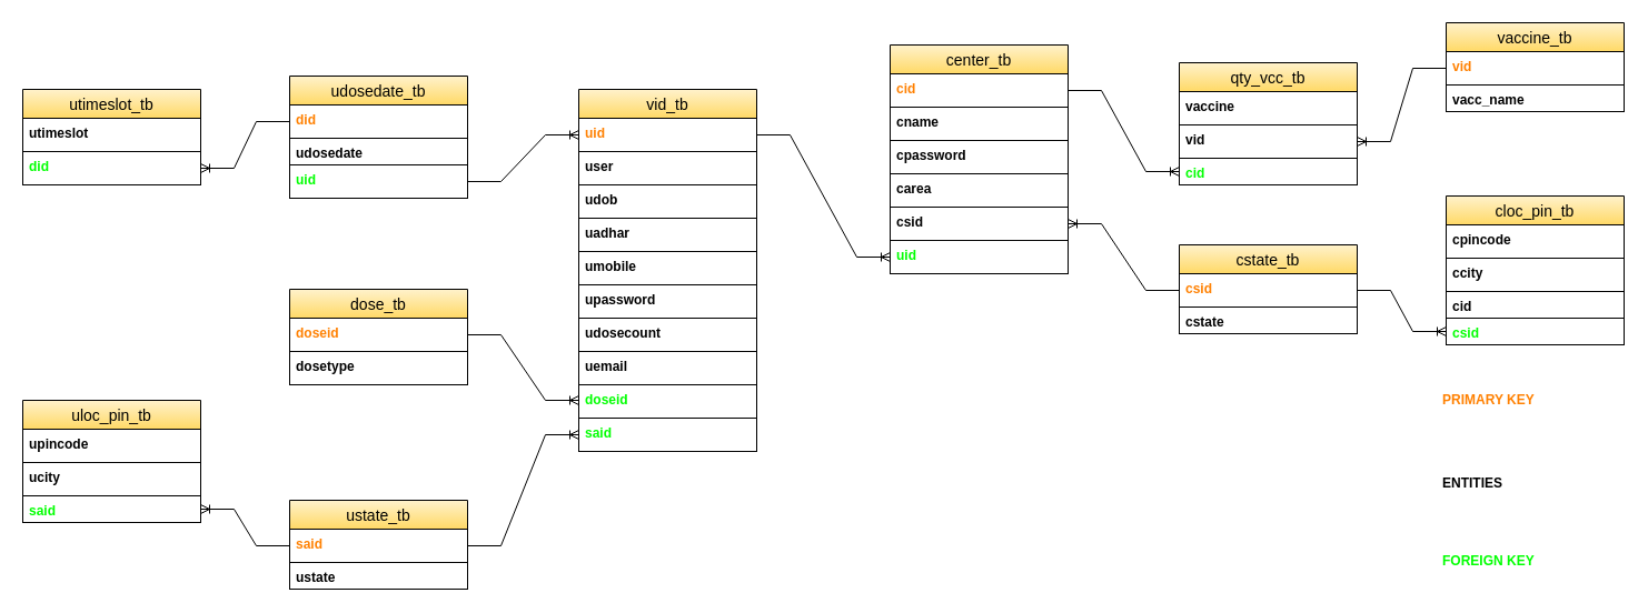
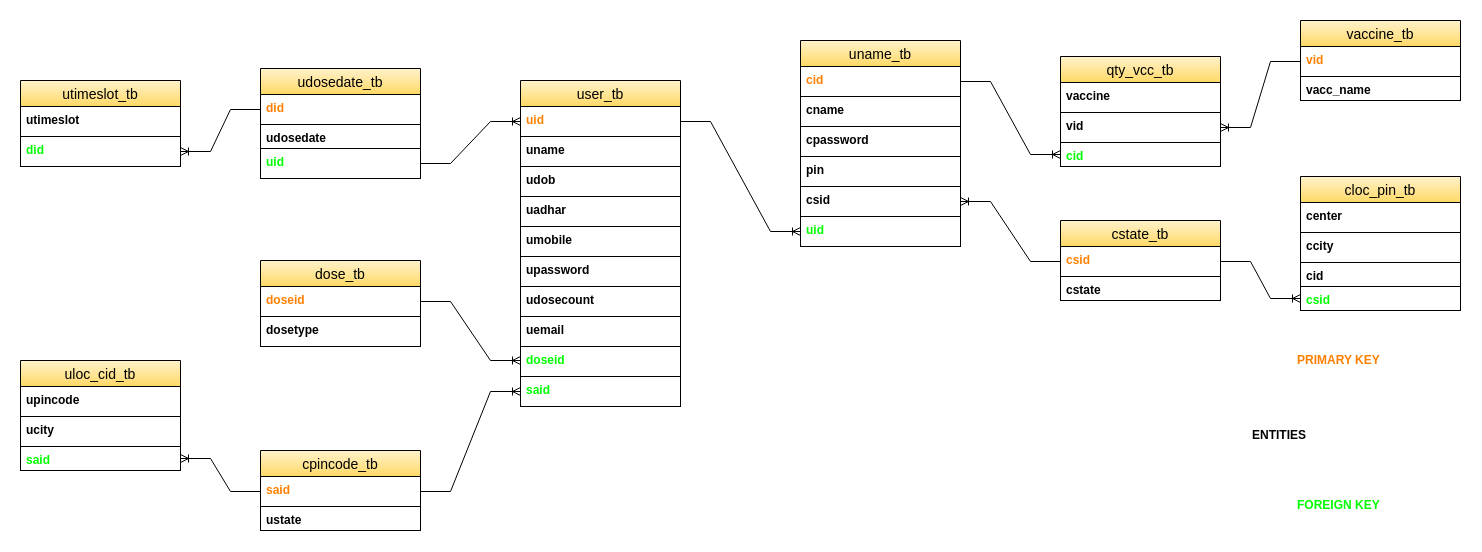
- <mxCell id="39" value="center_tb" style="swimlane;fontStyle=0;childLayout=stackLayout;horizontal=1;startSize=26;horizontalStack=0;resizeParent=1;resizeParentMax=0;resizeLast=0;collapsible=1;marginBottom=0;align=center;fontSize=14;fillColor=#fff2cc;gradientColor=#ffd966;strokeColor=#000000;fontColor=#000000;labelBackgroundColor=none;" parent="1" vertex="1"><mxGeometry x="800" y="40" width="160" height="206" as="geometry"><mxRectangle x="340" y="260" width="90" height="30" as="alternateBounds" /></mxGeometry></mxCell>
+ <mxCell id="39" value="uname_tb" style="swimlane;fontStyle=0;childLayout=stackLayout;horizontal=1;startSize=26;horizontalStack=0;resizeParent=1;resizeParentMax=0;resizeLast=0;collapsible=1;marginBottom=0;align=center;fontSize=14;fillColor=#fff2cc;gradientColor=#ffd966;strokeColor=#000000;fontColor=#000000;labelBackgroundColor=none;" parent="1" vertex="1"><mxGeometry x="800" y="40" width="160" height="206" as="geometry"><mxRectangle x="340" y="260" width="90" height="30" as="alternateBounds" /></mxGeometry></mxCell>
- <mxCell id="5" value="vid_tb" style="swimlane;fontStyle=0;childLayout=stackLayout;horizontal=1;startSize=26;horizontalStack=0;resizeParent=1;resizeParentMax=0;resizeLast=0;collapsible=1;marginBottom=0;align=center;fontSize=14;fillColor=#fff2cc;gradientColor=#ffd966;strokeColor=#000000;fontColor=#000000;labelBackgroundColor=none;" parent="1" vertex="1"><mxGeometry x="520" y="80" width="160" height="326" as="geometry"><mxRectangle x="340" y="260" width="90" height="30" as="alternateBounds" /></mxGeometry></mxCell>
+ <mxCell id="5" value="user_tb" style="swimlane;fontStyle=0;childLayout=stackLayout;horizontal=1;startSize=26;horizontalStack=0;resizeParent=1;resizeParentMax=0;resizeLast=0;collapsible=1;marginBottom=0;align=center;fontSize=14;fillColor=#fff2cc;gradientColor=#ffd966;strokeColor=#000000;fontColor=#000000;labelBackgroundColor=none;" parent="1" vertex="1"><mxGeometry x="520" y="80" width="160" height="326" as="geometry"><mxRectangle x="340" y="260" width="90" height="30" as="alternateBounds" /></mxGeometry></mxCell>
- <mxCell id="7" value="user" style="text;strokeColor=#000000;fillColor=none;spacingLeft=4;spacingRight=4;overflow=hidden;rotatable=0;points=[[0,0.5],[1,0.5]];portConstraint=eastwest;fontSize=12;fontStyle=1;fontColor=#000000;labelBackgroundColor=none;" parent="5" vertex="1"><mxGeometry y="56" width="160" height="30" as="geometry" /></mxCell>
+ <mxCell id="7" value="uname" style="text;strokeColor=#000000;fillColor=none;spacingLeft=4;spacingRight=4;overflow=hidden;rotatable=0;points=[[0,0.5],[1,0.5]];portConstraint=eastwest;fontSize=12;fontStyle=1;fontColor=#000000;labelBackgroundColor=none;" parent="5" vertex="1"><mxGeometry y="56" width="160" height="30" as="geometry" /></mxCell>
- <mxCell id="43" value="carea" style="text;strokeColor=#000000;fillColor=none;spacingLeft=4;spacingRight=4;overflow=hidden;rotatable=0;points=[[0,0.5],[1,0.5]];portConstraint=eastwest;fontSize=12;fontStyle=1;fontColor=#000000;labelBackgroundColor=none;" parent="39" vertex="1"><mxGeometry y="116" width="160" height="30" as="geometry" /></mxCell>
+ <mxCell id="43" value="pin" style="text;strokeColor=#000000;fillColor=none;spacingLeft=4;spacingRight=4;overflow=hidden;rotatable=0;points=[[0,0.5],[1,0.5]];portConstraint=eastwest;fontSize=12;fontStyle=1;fontColor=#000000;labelBackgroundColor=none;" parent="39" vertex="1"><mxGeometry y="116" width="160" height="30" as="geometry" /></mxCell>
- <mxCell id="35" value="cpincode" style="text;strokeColor=#000000;fillColor=none;spacingLeft=4;spacingRight=4;overflow=hidden;rotatable=0;points=[[0,0.5],[1,0.5]];portConstraint=eastwest;fontSize=12;fontStyle=1;fontColor=#000000;labelBackgroundColor=none;" parent="34" vertex="1"><mxGeometry y="26" width="160" height="30" as="geometry" /></mxCell>
+ <mxCell id="35" value="center" style="text;strokeColor=#000000;fillColor=none;spacingLeft=4;spacingRight=4;overflow=hidden;rotatable=0;points=[[0,0.5],[1,0.5]];portConstraint=eastwest;fontSize=12;fontStyle=1;fontColor=#000000;labelBackgroundColor=none;" parent="34" vertex="1"><mxGeometry y="26" width="160" height="30" as="geometry" /></mxCell>
- <mxCell id="27" value="uloc_pin_tb" style="swimlane;fontStyle=0;childLayout=stackLayout;horizontal=1;startSize=26;horizontalStack=0;resizeParent=1;resizeParentMax=0;resizeLast=0;collapsible=1;marginBottom=0;align=center;fontSize=14;fillColor=#fff2cc;gradientColor=#ffd966;strokeColor=#000000;fontColor=#000000;labelBackgroundColor=none;" parent="1" vertex="1"><mxGeometry y="360" width="160" height="110" as="geometry" x="20"><mxRectangle x="340" y="260" width="90" height="30" as="alternateBounds" /></mxGeometry></mxCell>
+ <mxCell id="27" value="uloc_cid_tb" style="swimlane;fontStyle=0;childLayout=stackLayout;horizontal=1;startSize=26;horizontalStack=0;resizeParent=1;resizeParentMax=0;resizeLast=0;collapsible=1;marginBottom=0;align=center;fontSize=14;fillColor=#fff2cc;gradientColor=#ffd966;strokeColor=#000000;fontColor=#000000;labelBackgroundColor=none;" parent="1" vertex="1"><mxGeometry y="360" width="160" height="110" as="geometry" x="20"><mxRectangle x="340" y="260" width="90" height="30" as="alternateBounds" /></mxGeometry></mxCell>
- <mxCell id="64" value="ENTITIES" style="text;html=1;strokeColor=none;fillColor=none;align=left;verticalAlign=middle;whiteSpace=wrap;rounded=0;labelBackgroundColor=none;fontColor=#000000;fontStyle=1" vertex="1" parent="1"><mxGeometry x="1295" y="420" width="90" height="30" as="geometry" /></mxCell>
+ <mxCell id="64" value="ENTITIES" style="text;html=1;strokeColor=none;fillColor=none;align=left;verticalAlign=middle;whiteSpace=wrap;rounded=0;labelBackgroundColor=none;fontColor=#000000;fontStyle=1" vertex="1" parent="1"><mxGeometry x="1250" y="420" width="90" height="30" as="geometry" /></mxCell>
- <mxCell id="24" value="ustate_tb" style="swimlane;fontStyle=0;childLayout=stackLayout;horizontal=1;startSize=26;horizontalStack=0;resizeParent=1;resizeParentMax=0;resizeLast=0;collapsible=1;marginBottom=0;align=center;fontSize=14;fillColor=#fff2cc;gradientColor=#ffd966;strokeColor=#000000;fontColor=#000000;labelBackgroundColor=none;" parent="1" vertex="1"><mxGeometry x="260" y="450" width="160" height="80" as="geometry"><mxRectangle x="340" y="260" width="90" height="30" as="alternateBounds" /></mxGeometry></mxCell>
+ <mxCell id="24" value="cpincode_tb" style="swimlane;fontStyle=0;childLayout=stackLayout;horizontal=1;startSize=26;horizontalStack=0;resizeParent=1;resizeParentMax=0;resizeLast=0;collapsible=1;marginBottom=0;align=center;fontSize=14;fillColor=#fff2cc;gradientColor=#ffd966;strokeColor=#000000;fontColor=#000000;labelBackgroundColor=none;" parent="1" vertex="1"><mxGeometry x="260" y="450" width="160" height="80" as="geometry"><mxRectangle x="340" y="260" width="90" height="30" as="alternateBounds" /></mxGeometry></mxCell>
